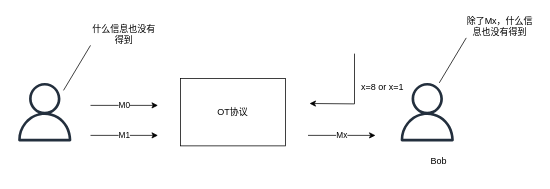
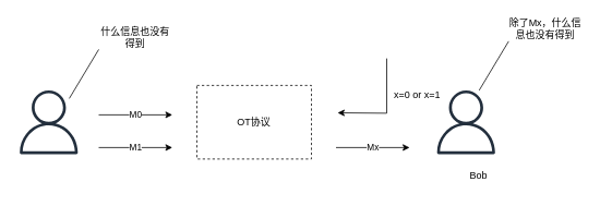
- <mxCell id="10" value="x=8 or x=1" style="text;html=1;align=center;verticalAlign=middle;resizable=0;points=[];autosize=1;strokeColor=none;fillColor=none;" parent="1" vertex="1"><mxGeometry x="469" y="101" width="80" height="30" as="geometry" /></mxCell>
+ <mxCell id="10" value="x=0 or x=1" style="text;html=1;align=center;verticalAlign=middle;resizable=0;points=[];autosize=1;strokeColor=none;fillColor=none;" parent="1" vertex="1"><mxGeometry x="469" y="101" width="80" height="30" as="geometry" /></mxCell>
- <mxCell id="6" value="OT协议" style="rounded=0;whiteSpace=wrap;html=1;" parent="1" vertex="1"><mxGeometry x="240" y="104" width="140" height="90" as="geometry" /></mxCell>
+ <mxCell id="6" value="OT协议" style="rounded=0;whiteSpace=wrap;html=1;dashed=1;" parent="1" vertex="1"><mxGeometry x="240" y="104" width="140" height="90" as="geometry" /></mxCell>
